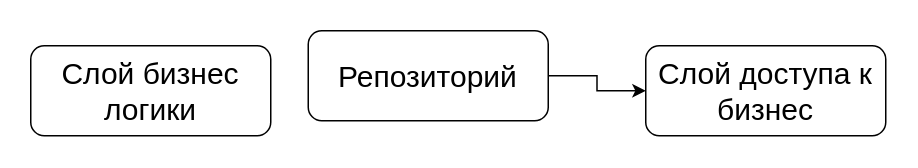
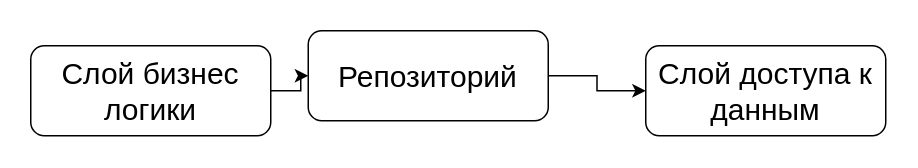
+ <mxCell id="4" value="" style="edgeStyle=orthogonalEdgeStyle;rounded=0;orthogonalLoop=1;jettySize=auto;html=1;" edge="1" parent="1" source="5" target="3"><mxGeometry relative="1" as="geometry" /></mxCell>
- <mxCell id="6" value="&lt;span style=&quot;font-size: 20px&quot;&gt;Слой доступа к бизнес&lt;/span&gt;" style="rounded=1;whiteSpace=wrap;html=1;" vertex="1" parent="1"><mxGeometry x="430" y="30" width="160" height="60" as="geometry" /></mxCell>
+ <mxCell id="6" value="&lt;span style=&quot;font-size: 20px&quot;&gt;Слой доступа к данным&lt;/span&gt;" style="rounded=1;whiteSpace=wrap;html=1;" vertex="1" parent="1"><mxGeometry x="430" y="30" width="160" height="60" as="geometry" /></mxCell>
